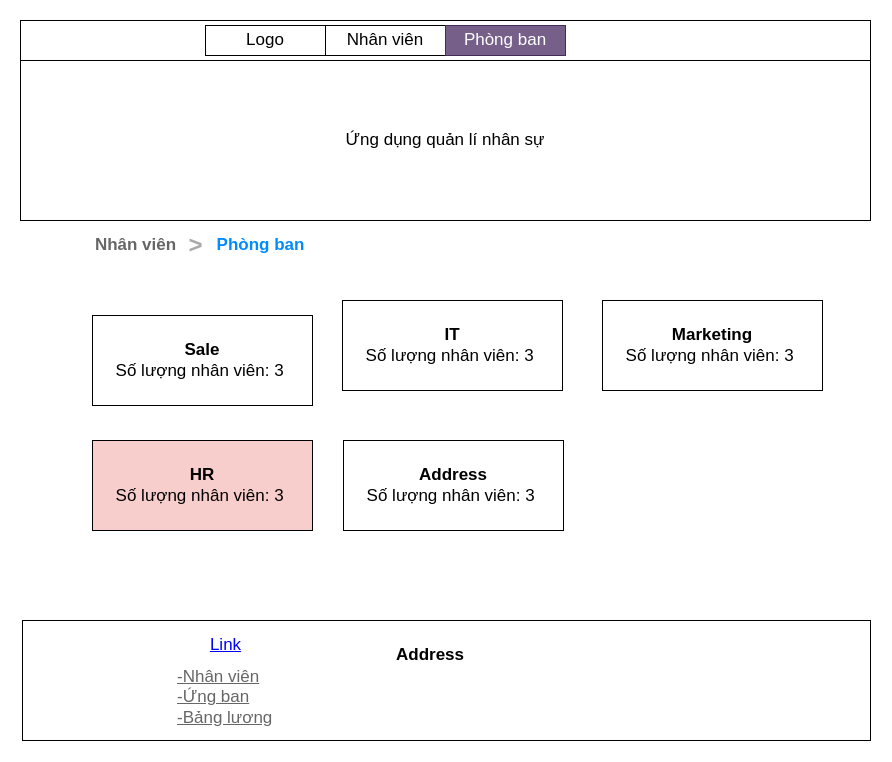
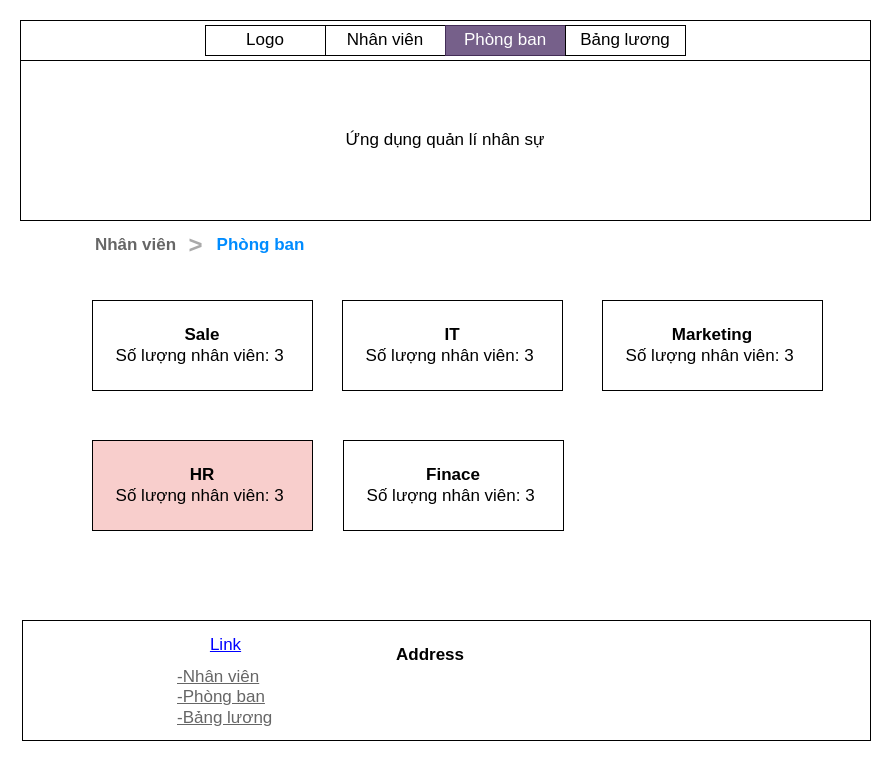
+ <mxCell id="10" value="Bảng lương" style="rounded=0;whiteSpace=wrap;html=1;fontSize=17;strokeWidth=1;" parent="1" vertex="1"><mxGeometry x="565" y="25" width="120" height="30" as="geometry" /></mxCell>
- <mxCell id="15" value="&lt;b&gt;Sale&lt;/b&gt;&lt;br&gt;Số lượng nhân viên: 3&amp;nbsp;" style="rounded=0;whiteSpace=wrap;html=1;fontSize=17;strokeWidth=1;" parent="1" vertex="1"><mxGeometry x="92" y="315" width="220" height="90" as="geometry" /></mxCell>
+ <mxCell id="15" value="&lt;b&gt;Sale&lt;/b&gt;&lt;br&gt;Số lượng nhân viên: 3&amp;nbsp;" style="rounded=0;whiteSpace=wrap;html=1;fontSize=17;strokeWidth=1;" parent="1" vertex="1"><mxGeometry x="92" y="300" width="220" height="90" as="geometry" /></mxCell>
- <mxCell id="18" value="&lt;b&gt;Address&lt;/b&gt;&lt;br&gt;&lt;span&gt;Số lượng nhân viên: 3&amp;nbsp;&lt;/span&gt;" style="rounded=0;whiteSpace=wrap;html=1;fontSize=17;strokeWidth=1;" vertex="1" parent="1"><mxGeometry x="343" y="440" width="220" height="90" as="geometry" /></mxCell>
+ <mxCell id="18" value="&lt;b&gt;Finace&lt;/b&gt;&lt;br&gt;&lt;span&gt;Số lượng nhân viên: 3&amp;nbsp;&lt;/span&gt;" style="rounded=0;whiteSpace=wrap;html=1;fontSize=17;strokeWidth=1;" vertex="1" parent="1"><mxGeometry x="343" y="440" width="220" height="90" as="geometry" /></mxCell>
- <mxCell id="13" value="&lt;u&gt;-Nhân viên&lt;br&gt;-Ứng ban&lt;br&gt;-Bảng lương&lt;/u&gt;" style="strokeWidth=1;shadow=0;dashed=0;align=center;html=1;shape=mxgraph.mockup.text.bulletedList;textColor=#666666;mainText=,,,,;textSize=17;bulletStyle=none;strokeColor=none;fillColor=none;align=left;verticalAlign=top;fontSize=17;fontColor=#666666;" parent="1" vertex="1"><mxGeometry x="175" y="660" width="150" height="60" as="geometry" /></mxCell>
+ <mxCell id="13" value="&lt;u&gt;-Nhân viên&lt;br&gt;-Phòng ban&lt;br&gt;-Bảng lương&lt;/u&gt;" style="strokeWidth=1;shadow=0;dashed=0;align=center;html=1;shape=mxgraph.mockup.text.bulletedList;textColor=#666666;mainText=,,,,;textSize=17;bulletStyle=none;strokeColor=none;fillColor=none;align=left;verticalAlign=top;fontSize=17;fontColor=#666666;" parent="1" vertex="1"><mxGeometry x="175" y="660" width="150" height="60" as="geometry" /></mxCell>
